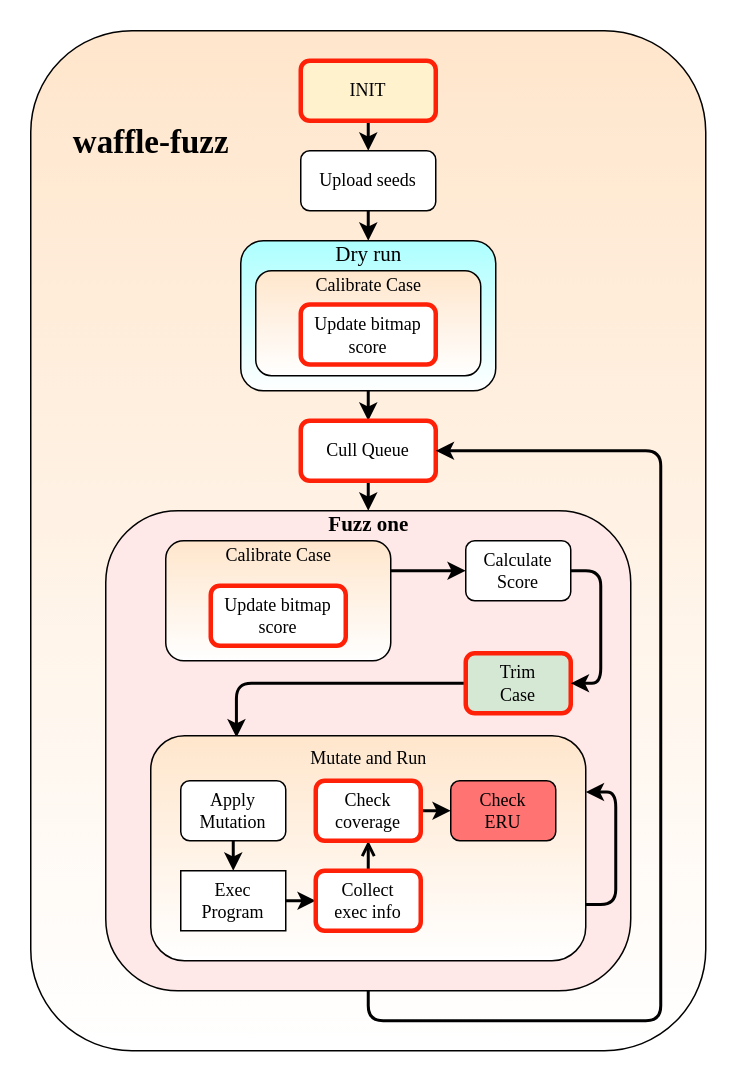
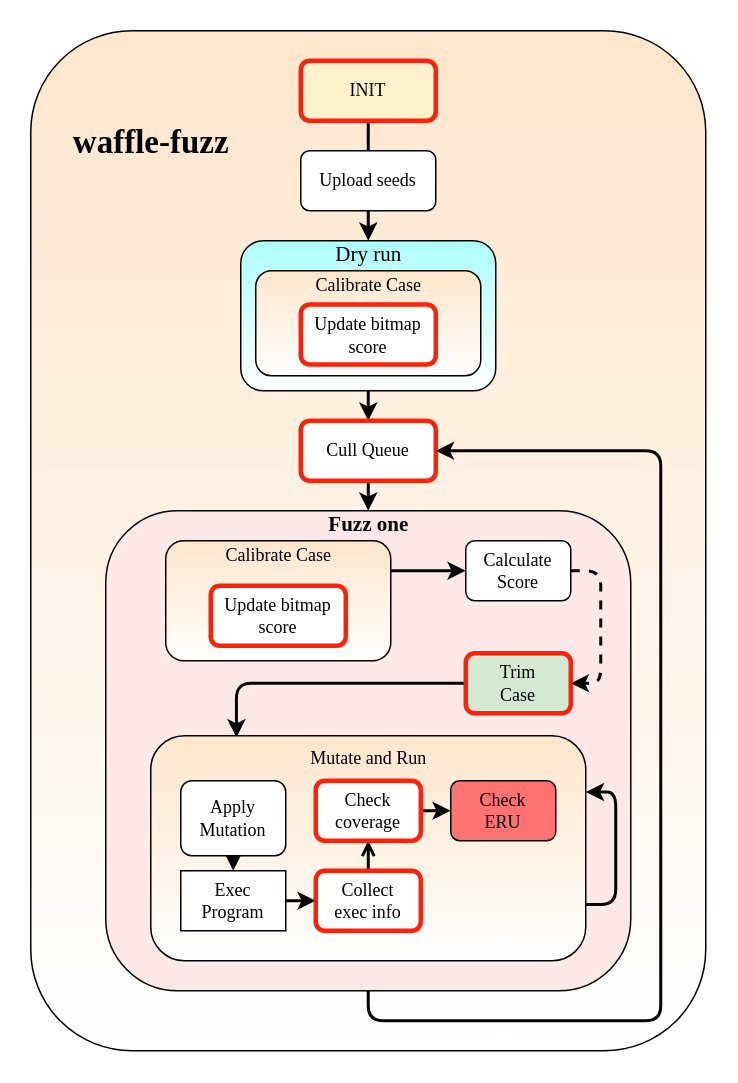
- <mxCell id="5" style="edgeStyle=orthogonalEdgeStyle;rounded=1;orthogonalLoop=1;jettySize=auto;html=1;exitX=0.5;exitY=1;exitDx=0;exitDy=0;entryX=0.5;entryY=0;entryDx=0;entryDy=0;fontFamily=Georgia;fontSize=14;strokeWidth=2;" edge="1" parent="1" source="6" target="8"><mxGeometry relative="1" as="geometry" /></mxCell>
+ <mxCell id="5" style="edgeStyle=orthogonalEdgeStyle;rounded=1;orthogonalLoop=1;jettySize=auto;html=1;exitX=0.5;exitY=1;exitDx=0;exitDy=0;entryX=0.5;entryY=0;entryDx=0;entryDy=0;fontFamily=Georgia;fontSize=14;strokeWidth=2;endArrow=none;" edge="1" parent="1" source="6" target="8"><mxGeometry relative="1" as="geometry" /></mxCell>
- <mxCell id="17" style="edgeStyle=orthogonalEdgeStyle;rounded=1;orthogonalLoop=1;jettySize=auto;html=1;exitX=1;exitY=0.5;exitDx=0;exitDy=0;entryX=1;entryY=0.5;entryDx=0;entryDy=0;strokeWidth=2;" edge="1" parent="1" source="18" target="16"><mxGeometry relative="1" as="geometry" /></mxCell>
+ <mxCell id="17" style="edgeStyle=orthogonalEdgeStyle;rounded=1;orthogonalLoop=1;jettySize=auto;html=1;exitX=1;exitY=0.5;exitDx=0;exitDy=0;entryX=1;entryY=0.5;entryDx=0;entryDy=0;strokeWidth=2;dashed=1;" edge="1" parent="1" source="18" target="16"><mxGeometry relative="1" as="geometry" /></mxCell>
- <mxCell id="21" value="Apply&lt;br&gt;Mutation" style="rounded=1;whiteSpace=wrap;html=1;fontFamily=Georgia;" parent="1" vertex="1"><mxGeometry x="120" y="520" width="70" height="40" as="geometry" /></mxCell>
+ <mxCell id="21" value="Apply&lt;br&gt;Mutation" style="rounded=1;whiteSpace=wrap;html=1;fontFamily=Georgia;" parent="1" vertex="1"><mxGeometry x="120" y="520" width="70" height="50" as="geometry" /></mxCell>
